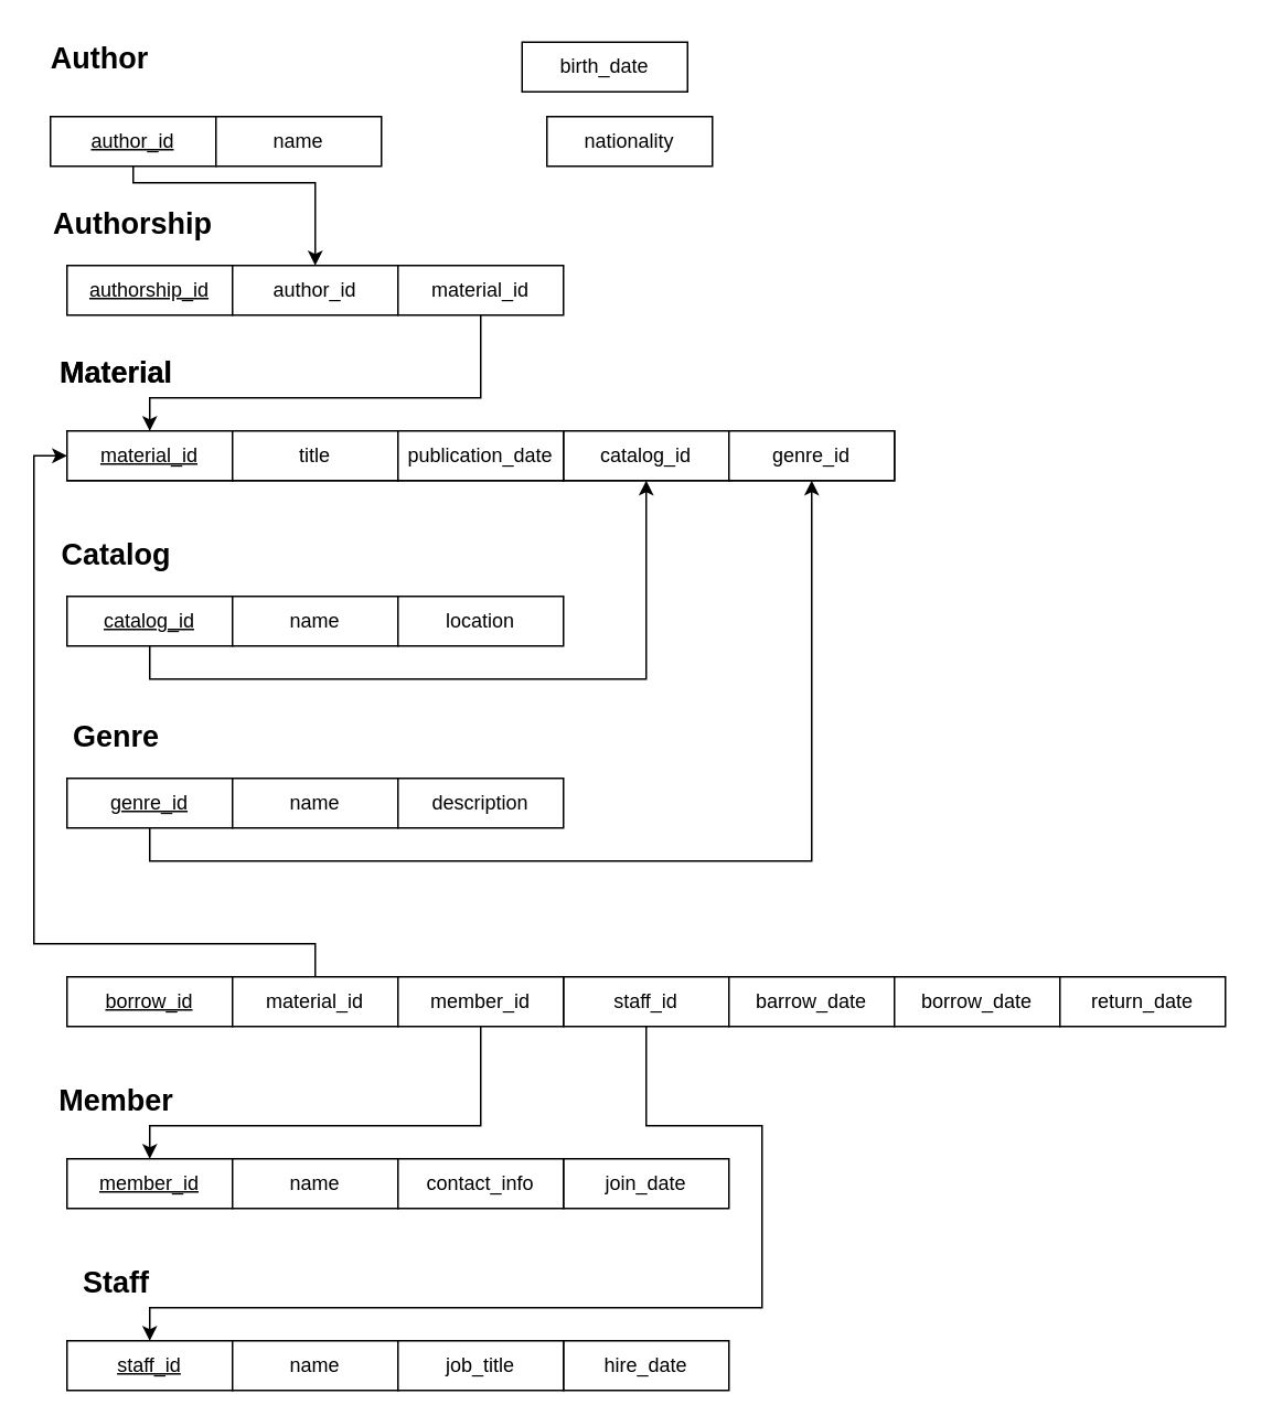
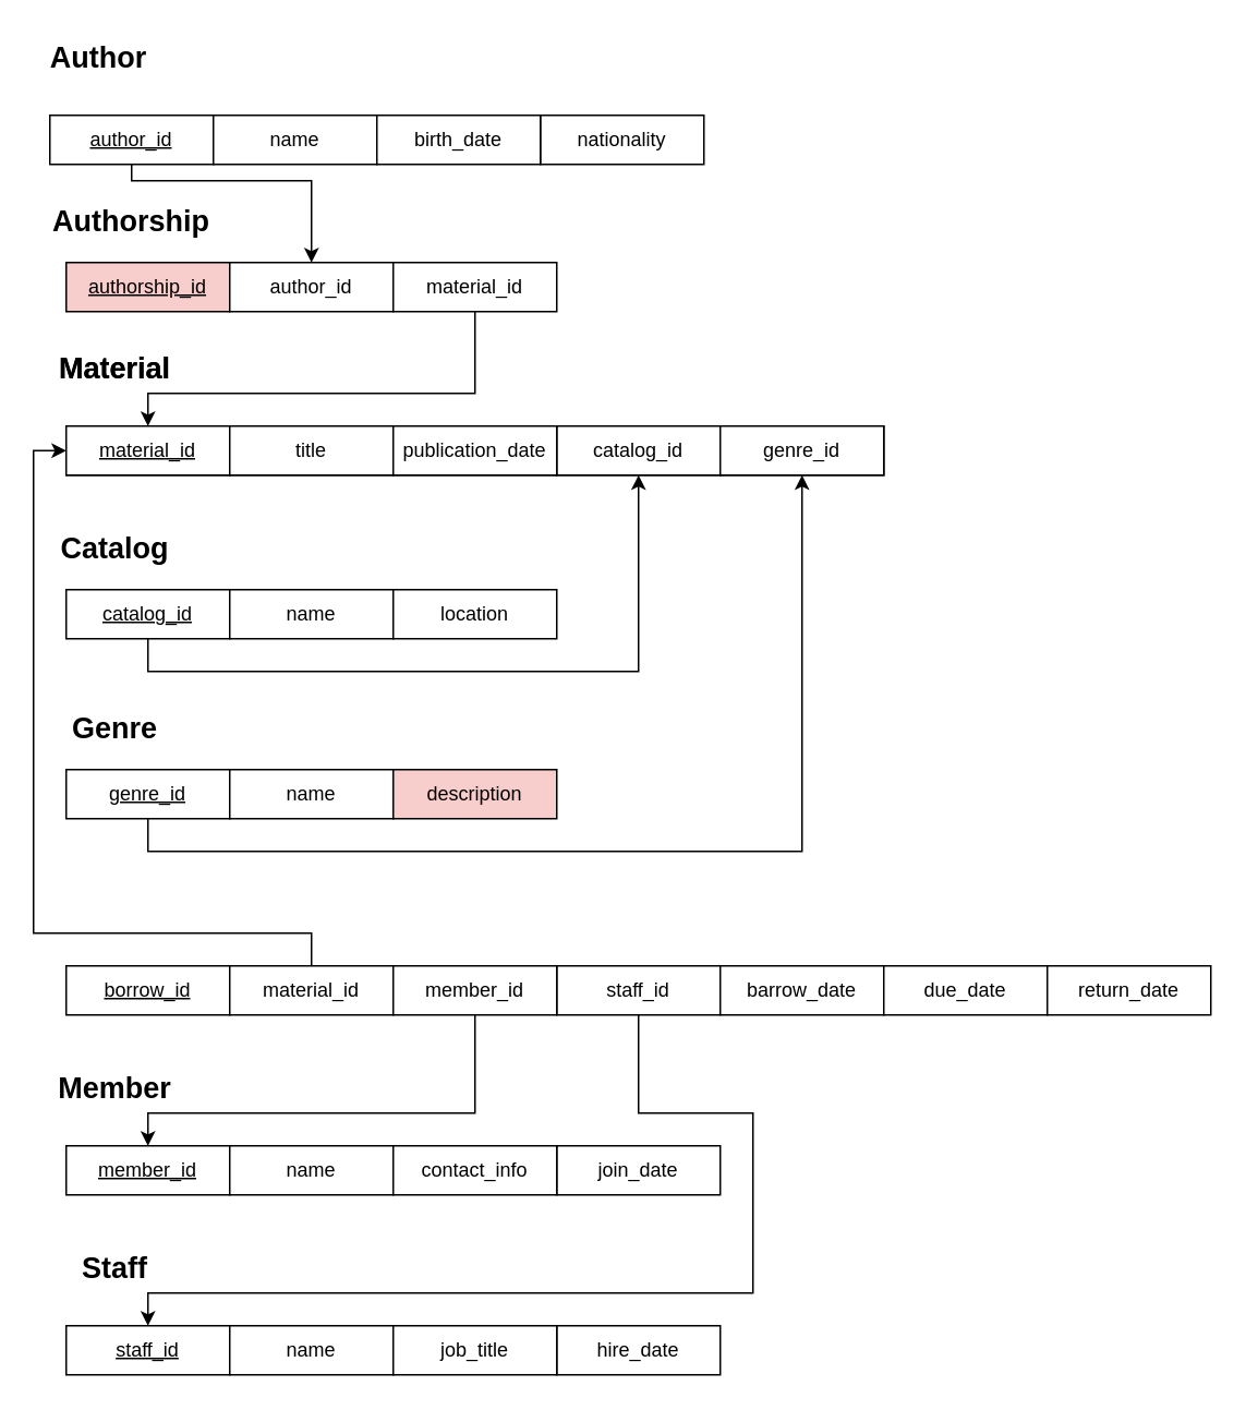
- <mxCell id="50" value="birth_date" style="rounded=0;whiteSpace=wrap;html=1;" vertex="1" parent="45"><mxGeometry x="285" y="5" width="100" height="30" as="geometry" /></mxCell>
+ <mxCell id="50" value="birth_date" style="rounded=0;whiteSpace=wrap;html=1;" vertex="1" parent="45"><mxGeometry x="200" y="50" width="100" height="30" as="geometry" /></mxCell>
- <mxCell id="52" value="&lt;u&gt;authorship_id&lt;/u&gt;" style="rounded=0;whiteSpace=wrap;html=1;" vertex="1" parent="1"><mxGeometry x="40" y="160" width="100" height="30" as="geometry" /></mxCell>
+ <mxCell id="52" value="&lt;u&gt;authorship_id&lt;/u&gt;" style="rounded=0;whiteSpace=wrap;html=1;fillColor=#f8cecc;" vertex="1" parent="1"><mxGeometry x="40" y="160" width="100" height="30" as="geometry" /></mxCell>
- <mxCell id="13" value="description" style="rounded=0;whiteSpace=wrap;html=1;" vertex="1" parent="9"><mxGeometry x="200" y="40" width="100" height="30" as="geometry" /></mxCell>
+ <mxCell id="13" value="description" style="rounded=0;whiteSpace=wrap;html=1;fillColor=#f8cecc;" vertex="1" parent="9"><mxGeometry x="200" y="40" width="100" height="30" as="geometry" /></mxCell>
- <mxCell id="31" value="borrow_date" style="rounded=0;whiteSpace=wrap;html=1;" vertex="1" parent="1"><mxGeometry x="540" y="590" width="100" height="30" as="geometry" /></mxCell>
+ <mxCell id="31" value="due_date" style="rounded=0;whiteSpace=wrap;html=1;" vertex="1" parent="1"><mxGeometry x="540" y="590" width="100" height="30" as="geometry" /></mxCell>
